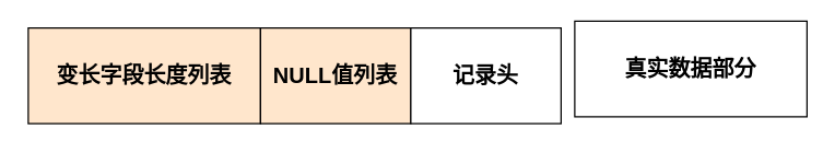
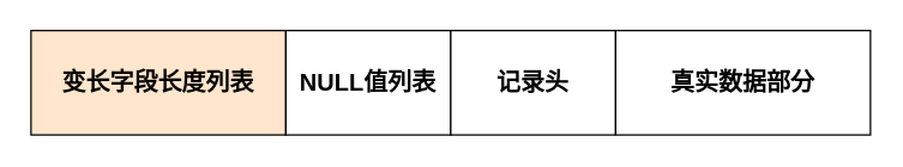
- <mxCell id="5" value="&lt;span style=&quot;font-size: 16px&quot;&gt;&lt;b&gt;真实数据部分&lt;/b&gt;&lt;/span&gt;" style="rounded=0;whiteSpace=wrap;html=1;" vertex="1" parent="1"><mxGeometry x="420" y="15" width="170" height="70" as="geometry" /></mxCell>
+ <mxCell id="5" value="&lt;span style=&quot;font-size: 16px&quot;&gt;&lt;b&gt;真实数据部分&lt;/b&gt;&lt;/span&gt;" style="rounded=0;whiteSpace=wrap;html=1;" vertex="1" parent="1"><mxGeometry x="410" y="20" width="170" height="70" as="geometry" /></mxCell>
- <mxCell id="3" value="&lt;b&gt;&lt;font style=&quot;font-size: 16px&quot;&gt;NULL值列表&lt;/font&gt;&lt;/b&gt;" style="rounded=0;whiteSpace=wrap;html=1;fillColor=#ffe6cc;" vertex="1" parent="1"><mxGeometry x="190" y="20" width="110" height="70" as="geometry" /></mxCell>
+ <mxCell id="3" value="&lt;b&gt;&lt;font style=&quot;font-size: 16px&quot;&gt;NULL值列表&lt;/font&gt;&lt;/b&gt;" style="rounded=0;whiteSpace=wrap;html=1;" vertex="1" parent="1"><mxGeometry x="190" y="20" width="110" height="70" as="geometry" /></mxCell>
